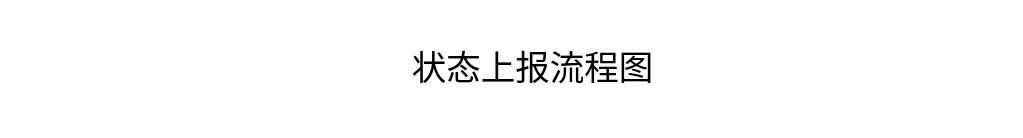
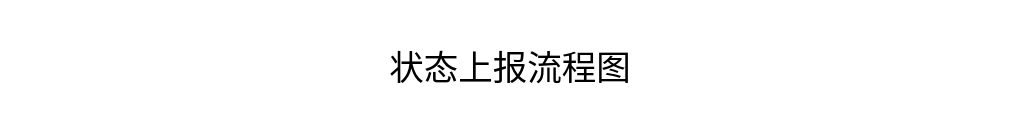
- <mxCell id="2" value="状态上报流程图" style="text;html=1;strokeColor=none;fillColor=none;align=center;verticalAlign=middle;whiteSpace=wrap;rounded=0;fontSize=23;" vertex="1" parent="1"><mxGeometry x="35" y="20" width="640" height="50" as="geometry" /></mxCell>
+ <mxCell id="2" value="状态上报流程图" style="text;html=1;strokeColor=none;fillColor=none;align=center;verticalAlign=middle;whiteSpace=wrap;rounded=0;fontSize=23;" vertex="1" parent="1"><mxGeometry x="20" y="20" width="640" height="50" as="geometry" /></mxCell>
